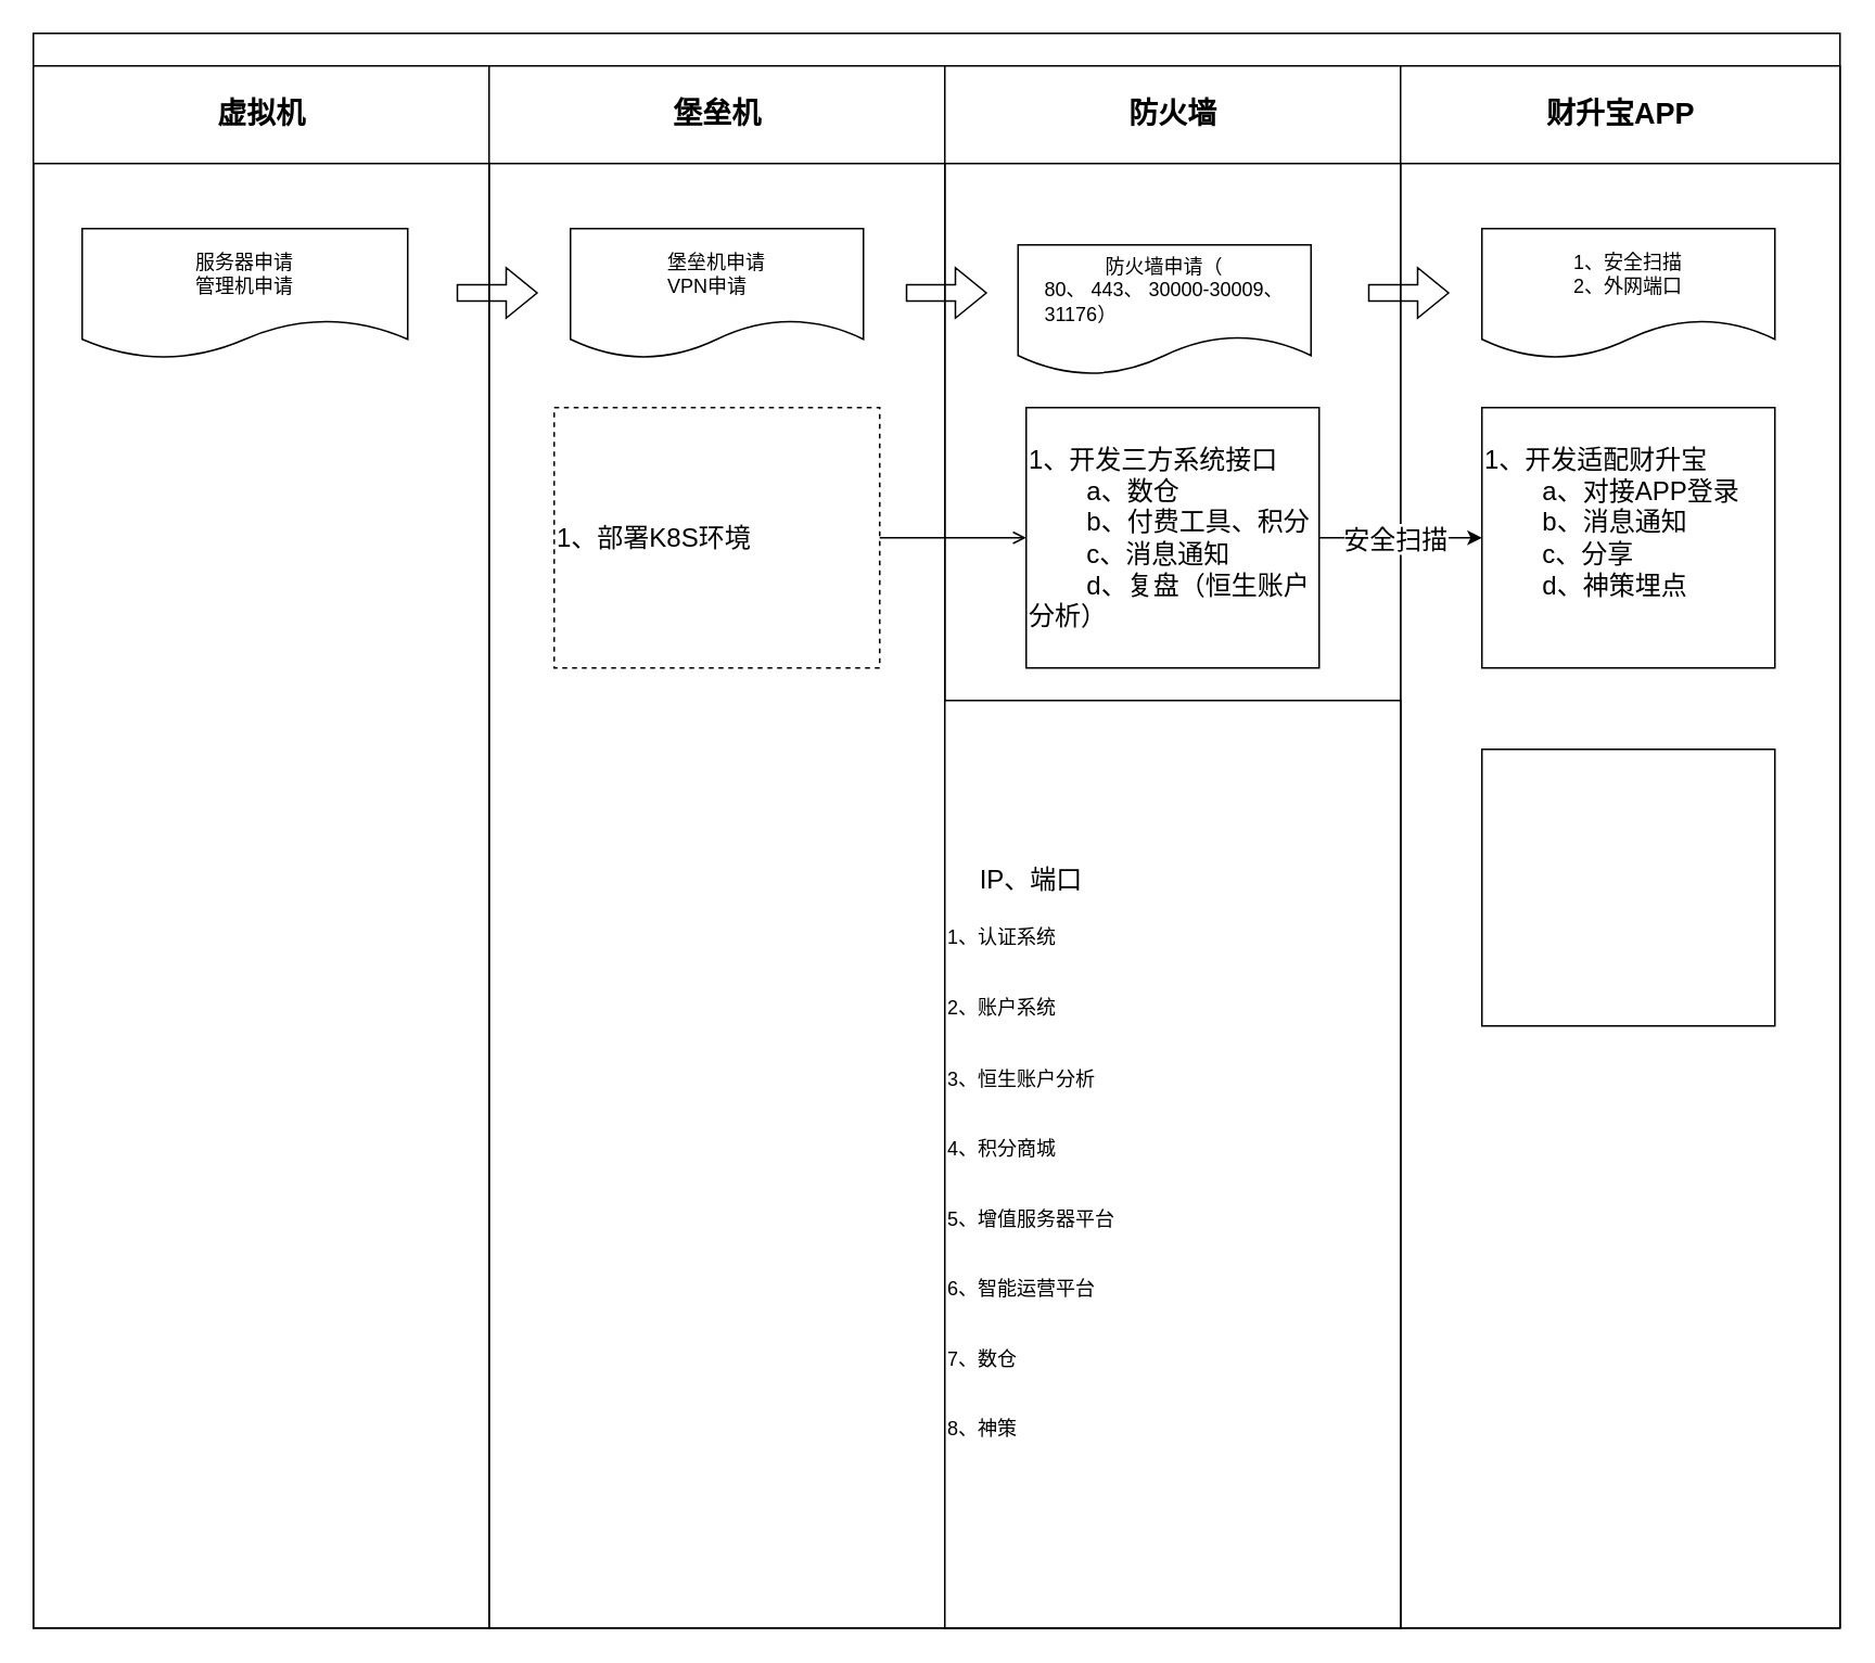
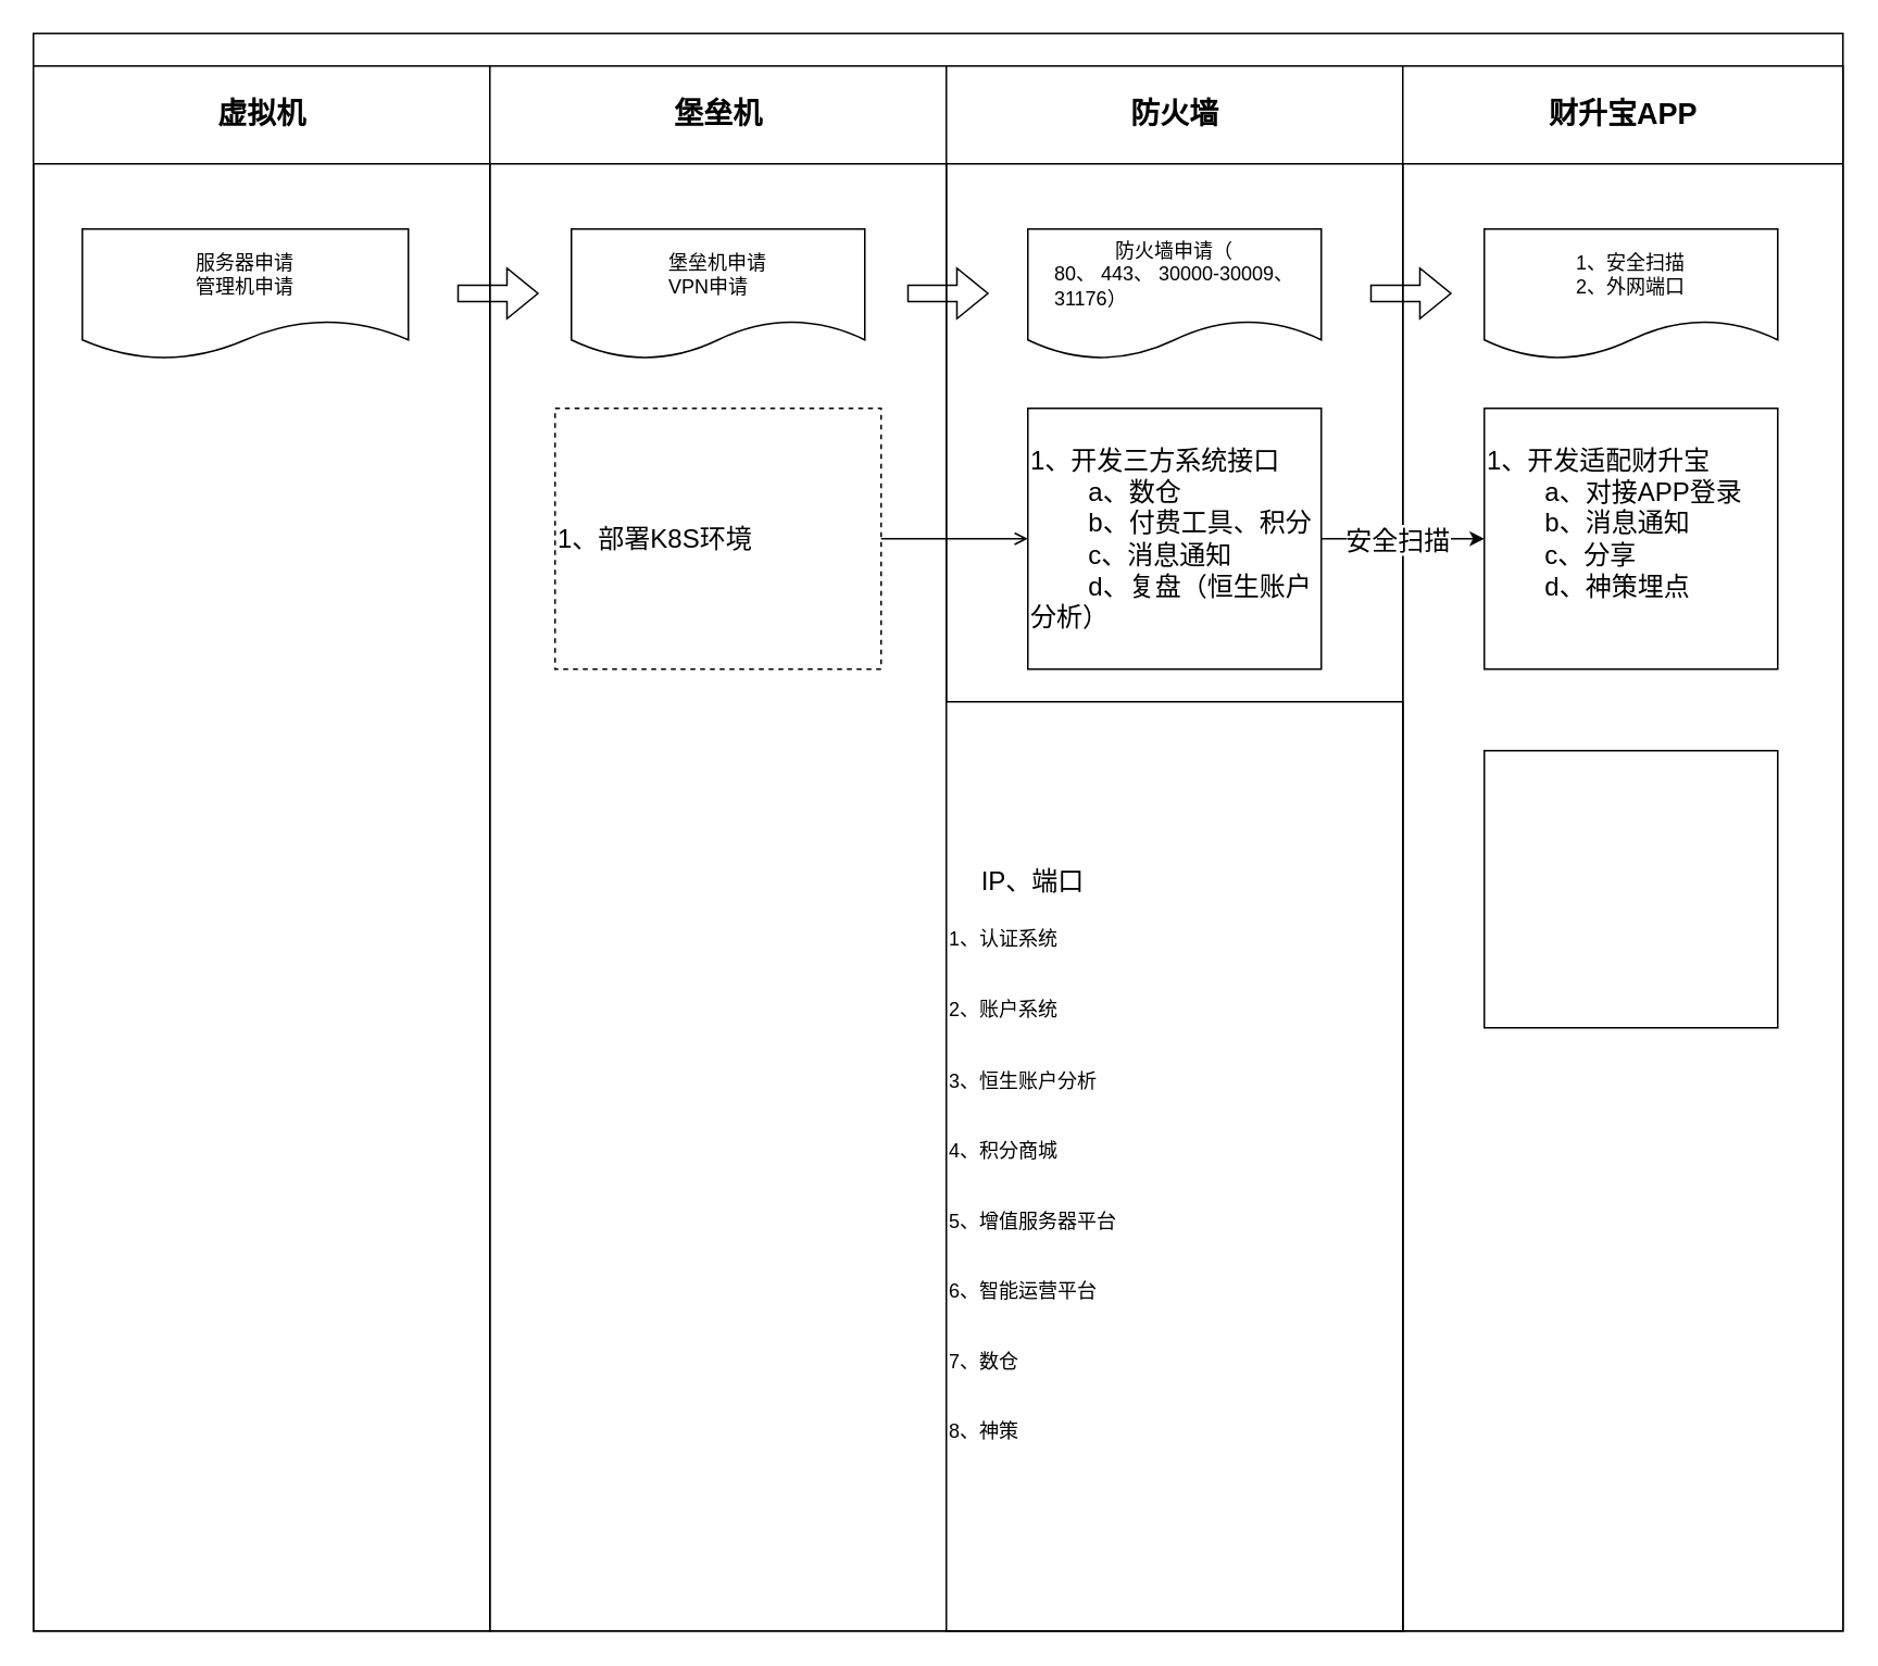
- <mxCell id="11" value="&lt;span style=&quot;text-align: left;&quot;&gt;防火墙申请（&lt;/span&gt;&lt;span style=&quot;text-align: left;&quot;&gt;&lt;div&gt;80、 443、 30000-30009、&lt;/div&gt;&lt;div&gt;31176&lt;span style=&quot;background-color: initial;&quot;&gt;）&lt;/span&gt;&lt;/div&gt;&lt;/span&gt;" style="shape=document;whiteSpace=wrap;html=1;boundedLbl=1;" parent="9" vertex="1"><mxGeometry x="45" y="110" width="180" height="80" as="geometry" /></mxCell>
+ <mxCell id="11" value="&lt;span style=&quot;text-align: left;&quot;&gt;防火墙申请（&lt;/span&gt;&lt;span style=&quot;text-align: left;&quot;&gt;&lt;div&gt;80、 443、 30000-30009、&lt;/div&gt;&lt;div&gt;31176&lt;span style=&quot;background-color: initial;&quot;&gt;）&lt;/span&gt;&lt;/div&gt;&lt;/span&gt;" style="shape=document;whiteSpace=wrap;html=1;boundedLbl=1;" parent="9" vertex="1"><mxGeometry x="50" y="100" width="180" height="80" as="geometry" /></mxCell>
